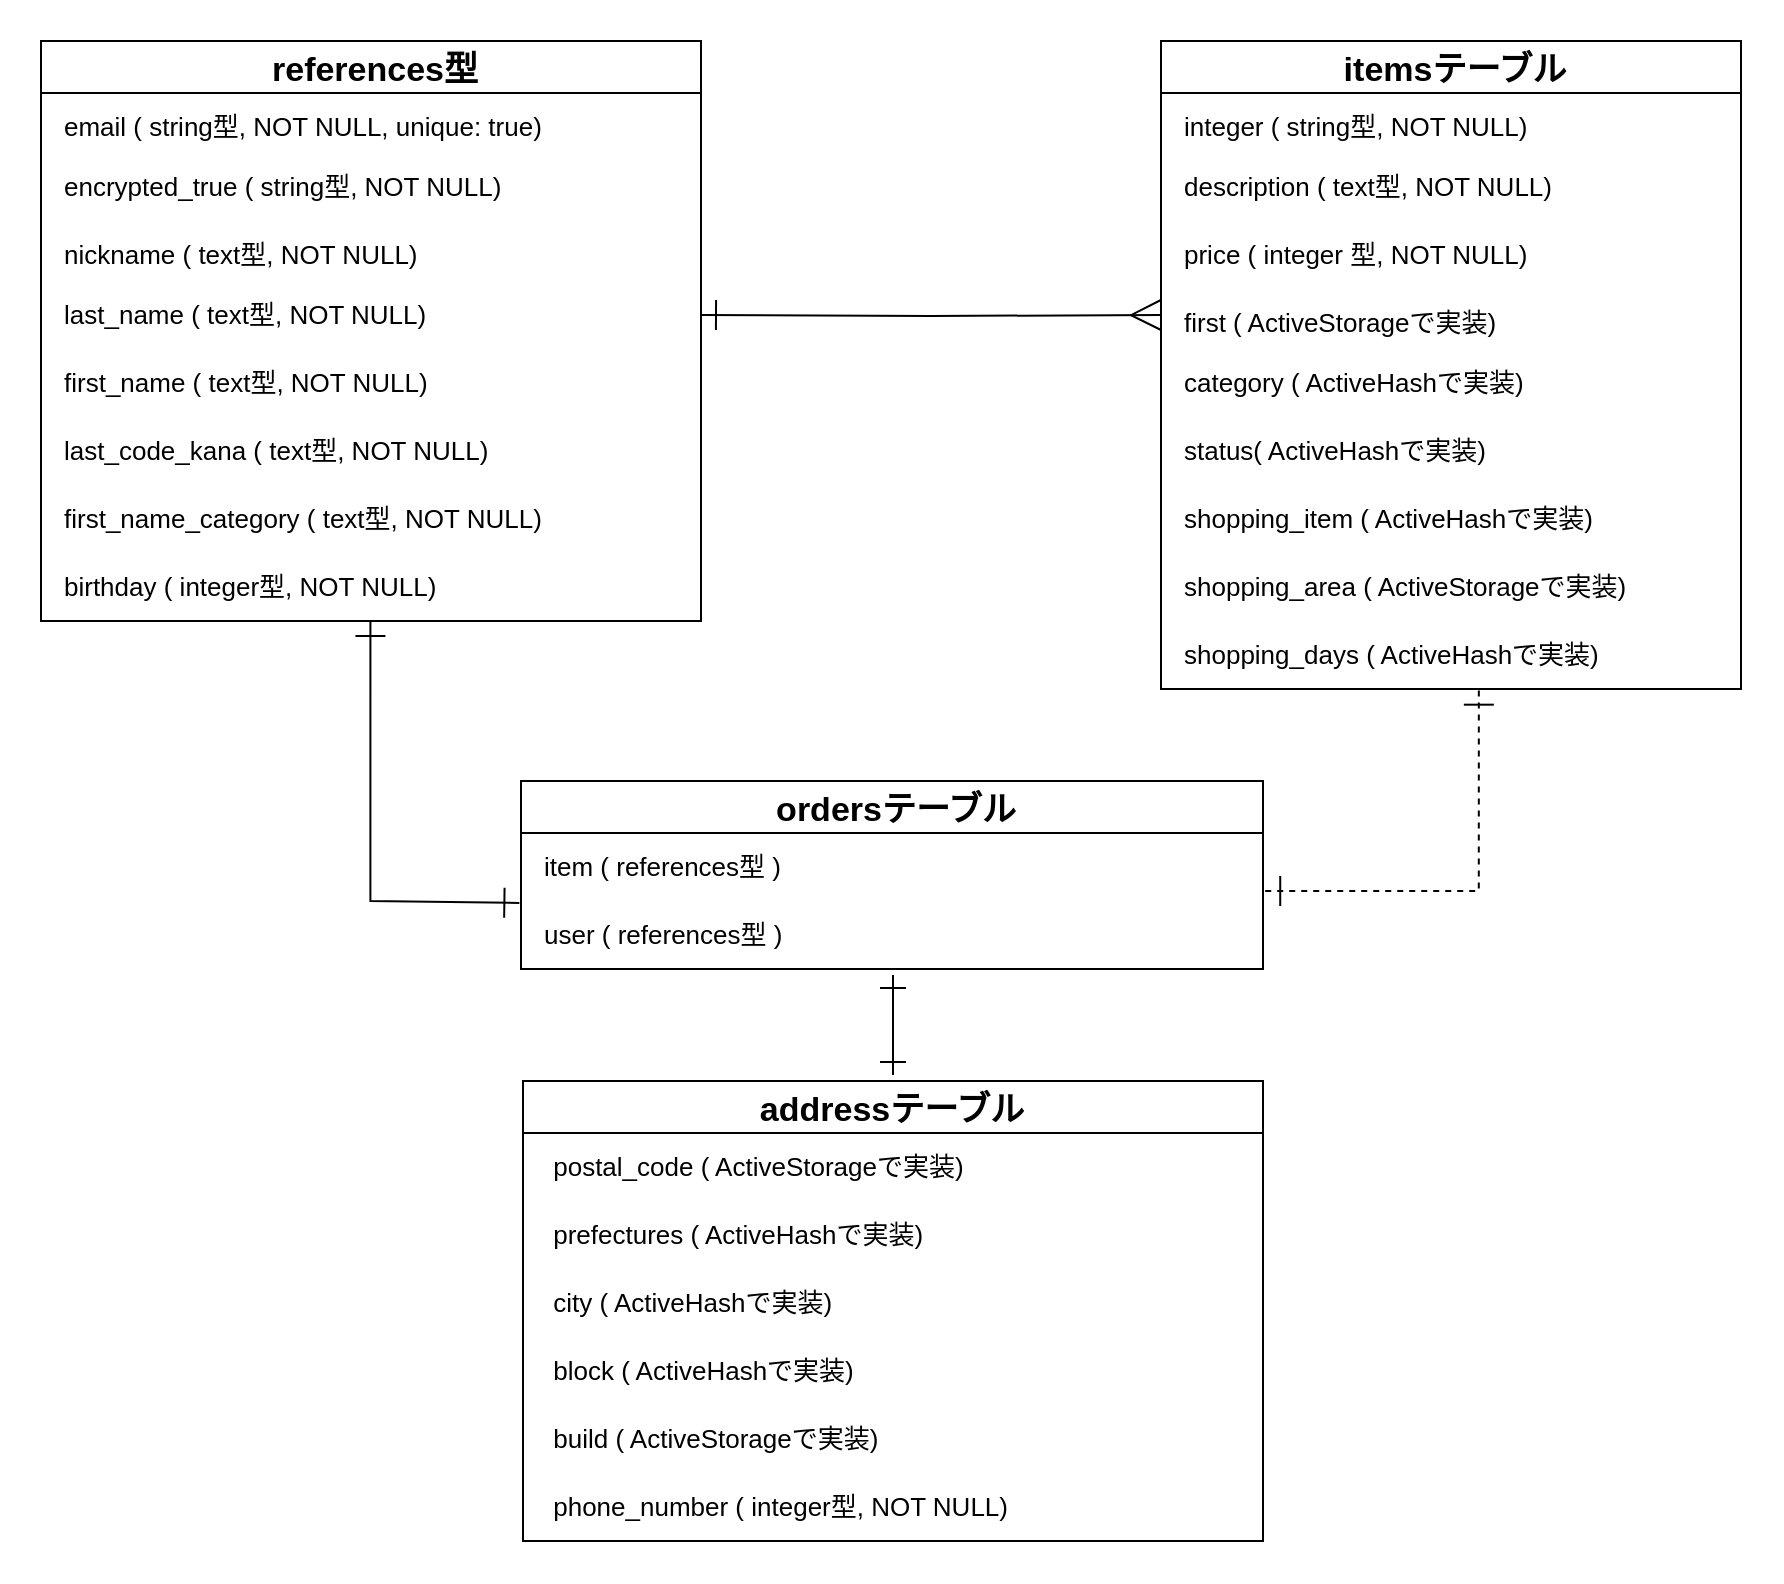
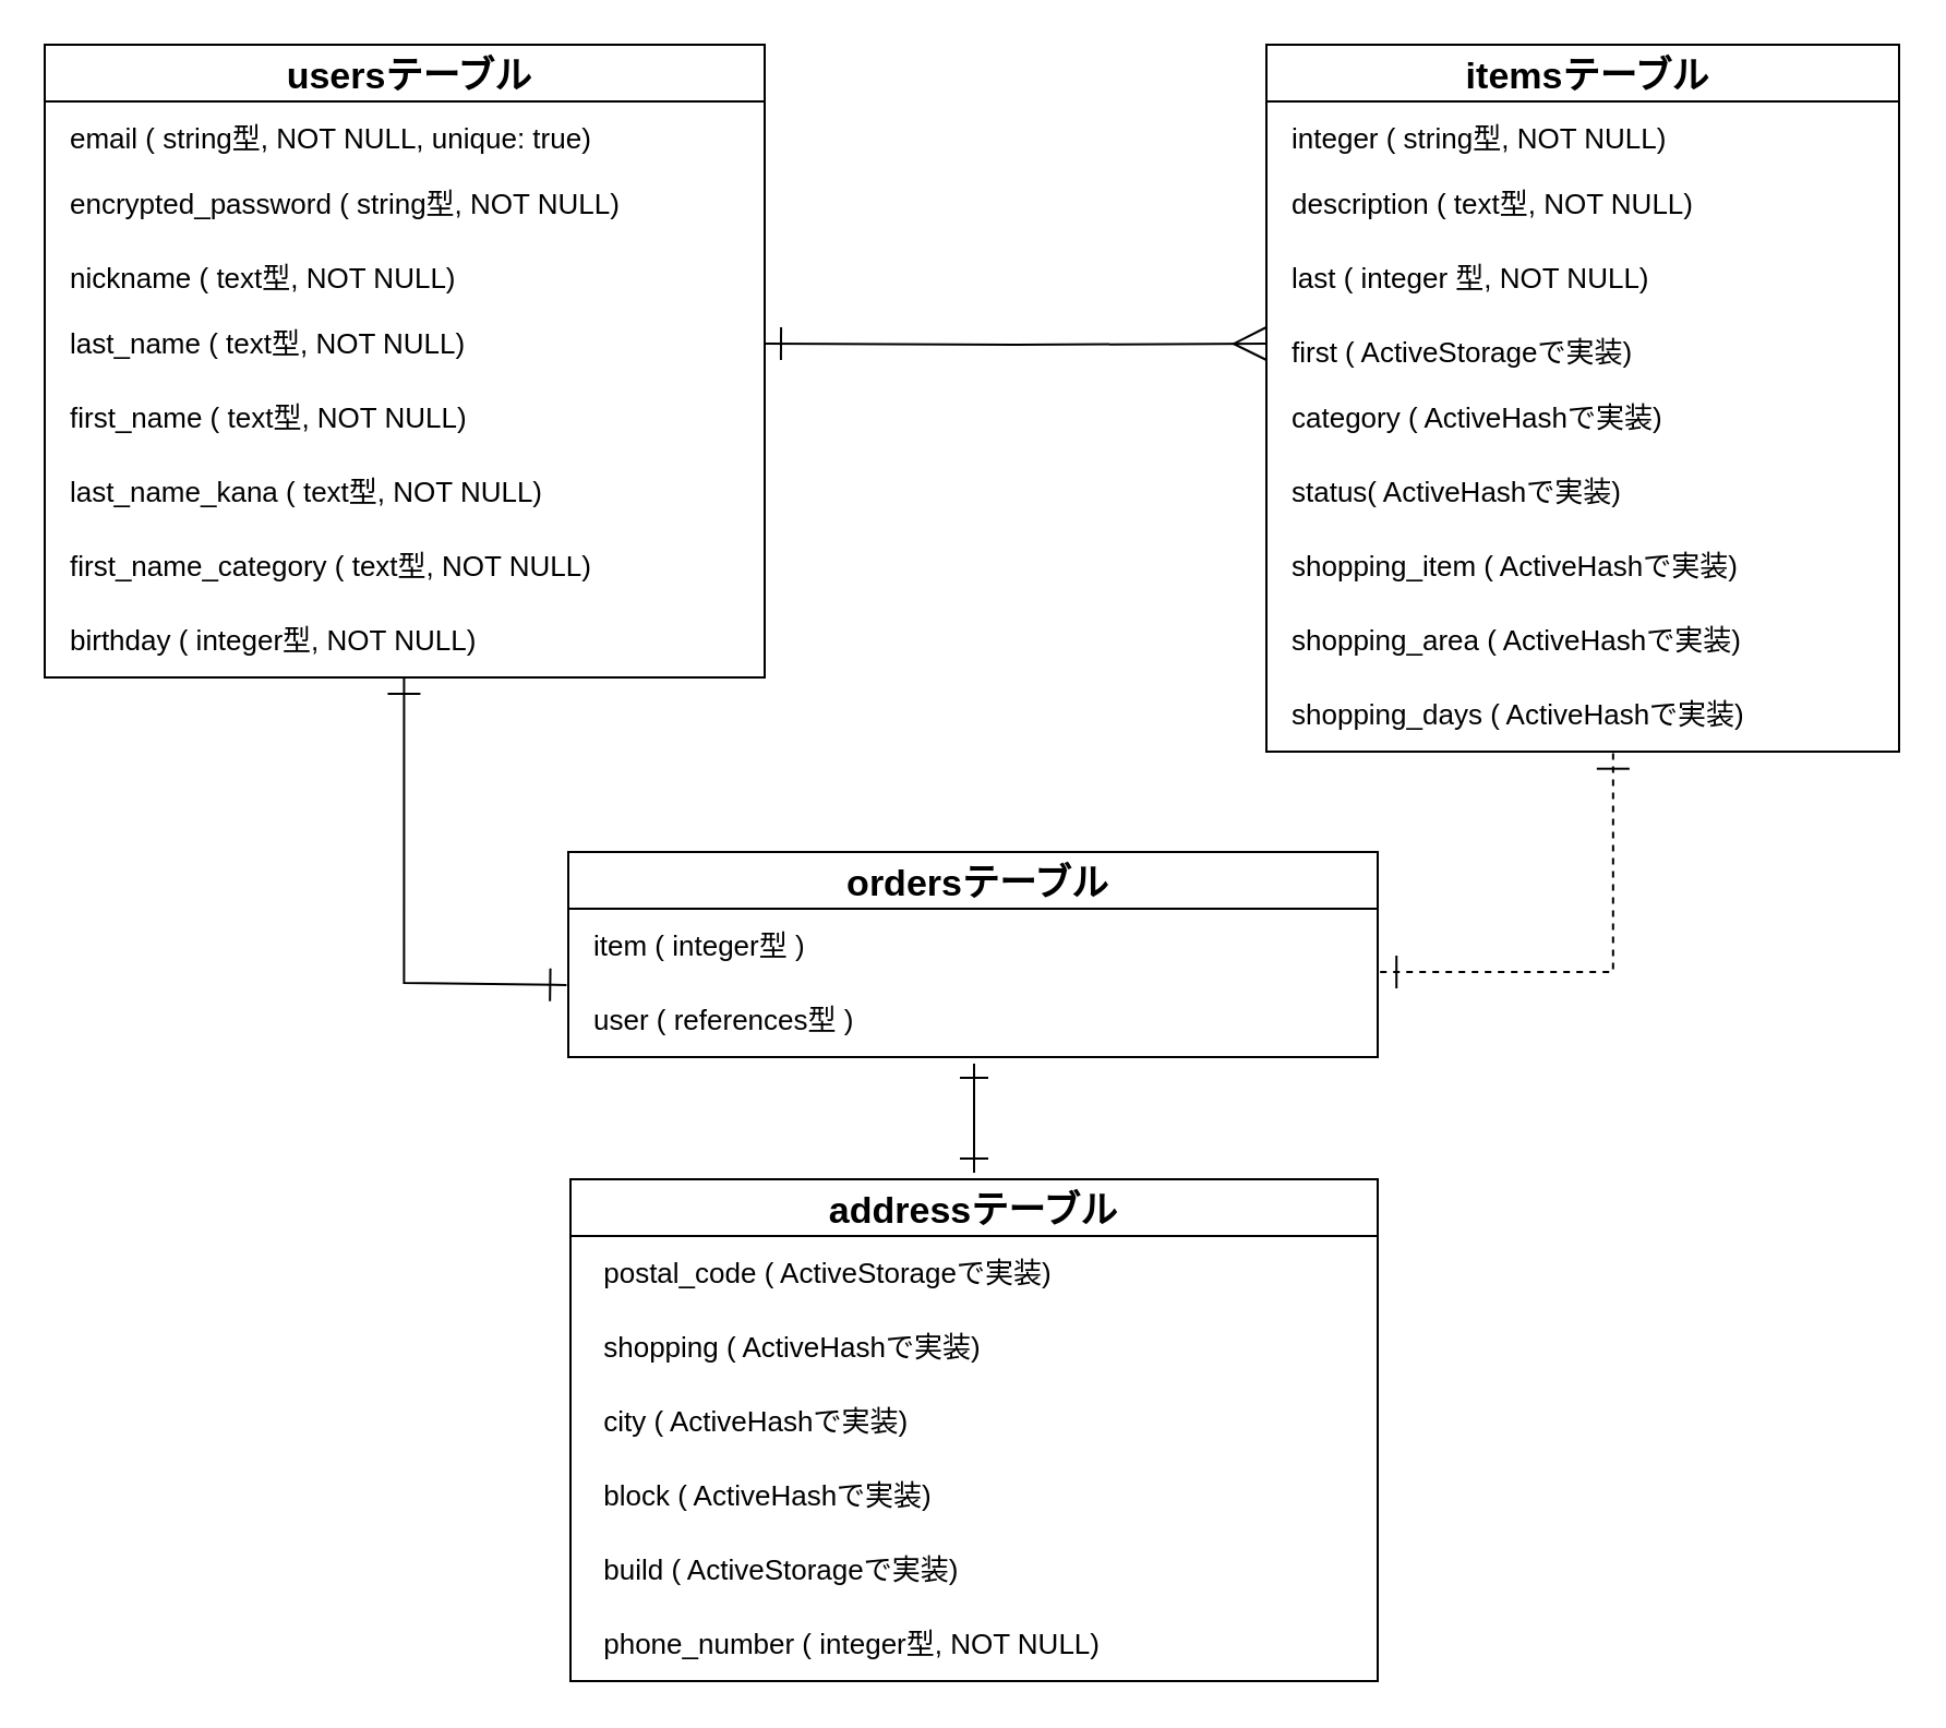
- <mxCell id="15" value="references型" style="swimlane;fontStyle=1;childLayout=stackLayout;horizontal=1;startSize=26;horizontalStack=0;resizeParent=1;resizeParentMax=0;resizeLast=0;collapsible=1;marginBottom=0;align=center;fontSize=17;spacing=15;spacingTop=0;spacingBottom=0;spacingRight=2;spacingLeft=7;" parent="1" vertex="1"><mxGeometry y="20" width="330" height="290" as="geometry" x="20" /></mxCell>
+ <mxCell id="15" value="usersテーブル" style="swimlane;fontStyle=1;childLayout=stackLayout;horizontal=1;startSize=26;horizontalStack=0;resizeParent=1;resizeParentMax=0;resizeLast=0;collapsible=1;marginBottom=0;align=center;fontSize=17;spacing=15;spacingTop=0;spacingBottom=0;spacingRight=2;spacingLeft=7;" parent="1" vertex="1"><mxGeometry y="20" width="330" height="290" as="geometry" x="20" /></mxCell>
- <mxCell id="17" value="encrypted_true ( string型, NOT NULL)" style="text;strokeColor=none;fillColor=none;spacingLeft=7;spacingRight=2;overflow=hidden;rotatable=0;points=[[0,0.5],[1,0.5]];portConstraint=eastwest;fontSize=13;spacing=5;" parent="15" vertex="1"><mxGeometry y="56" width="330" height="34" as="geometry" /></mxCell>
+ <mxCell id="17" value="encrypted_password ( string型, NOT NULL)" style="text;strokeColor=none;fillColor=none;spacingLeft=7;spacingRight=2;overflow=hidden;rotatable=0;points=[[0,0.5],[1,0.5]];portConstraint=eastwest;fontSize=13;spacing=5;" parent="15" vertex="1"><mxGeometry y="56" width="330" height="34" as="geometry" /></mxCell>
- <mxCell id="5" value="price ( integer 型, NOT NULL)" style="text;strokeColor=none;fillColor=none;spacingLeft=7;spacingRight=2;overflow=hidden;rotatable=0;points=[[0,0.5],[1,0.5]];portConstraint=eastwest;fontSize=13;spacing=5;" parent="2" vertex="1"><mxGeometry y="90" width="290" height="34" as="geometry" /></mxCell>
+ <mxCell id="5" value="last ( integer 型, NOT NULL)" style="text;strokeColor=none;fillColor=none;spacingLeft=7;spacingRight=2;overflow=hidden;rotatable=0;points=[[0,0.5],[1,0.5]];portConstraint=eastwest;fontSize=13;spacing=5;" parent="2" vertex="1"><mxGeometry y="90" width="290" height="34" as="geometry" /></mxCell>
- <mxCell id="21" value="last_code_kana ( text型, NOT NULL)" style="text;strokeColor=none;fillColor=none;spacingLeft=7;spacingRight=2;overflow=hidden;rotatable=0;points=[[0,0.5],[1,0.5]];portConstraint=eastwest;fontSize=13;spacing=5;" parent="15" vertex="1"><mxGeometry y="188" width="330" height="34" as="geometry" /></mxCell>
+ <mxCell id="21" value="last_name_kana ( text型, NOT NULL)" style="text;strokeColor=none;fillColor=none;spacingLeft=7;spacingRight=2;overflow=hidden;rotatable=0;points=[[0,0.5],[1,0.5]];portConstraint=eastwest;fontSize=13;spacing=5;" parent="15" vertex="1"><mxGeometry y="188" width="330" height="34" as="geometry" /></mxCell>
- <mxCell id="10" value="shopping_area ( ActiveStorageで実装)" style="text;strokeColor=none;fillColor=none;spacingLeft=7;spacingRight=2;overflow=hidden;rotatable=0;points=[[0,0.5],[1,0.5]];portConstraint=eastwest;fontSize=13;spacing=5;" parent="2" vertex="1"><mxGeometry y="256" width="290" height="34" as="geometry" /></mxCell>
+ <mxCell id="10" value="shopping_area ( ActiveHashで実装)" style="text;strokeColor=none;fillColor=none;spacingLeft=7;spacingRight=2;overflow=hidden;rotatable=0;points=[[0,0.5],[1,0.5]];portConstraint=eastwest;fontSize=13;spacing=5;" parent="2" vertex="1"><mxGeometry y="256" width="290" height="34" as="geometry" /></mxCell>
- <mxCell id="13" value="item ( references型 )" style="text;strokeColor=none;fillColor=none;spacingLeft=7;spacingRight=2;overflow=hidden;rotatable=0;points=[[0,0.5],[1,0.5]];portConstraint=eastwest;fontSize=13;spacing=5;" vertex="1" parent="12"><mxGeometry y="26" width="371" height="34" as="geometry" /></mxCell>
+ <mxCell id="13" value="item ( integer型 )" style="text;strokeColor=none;fillColor=none;spacingLeft=7;spacingRight=2;overflow=hidden;rotatable=0;points=[[0,0.5],[1,0.5]];portConstraint=eastwest;fontSize=13;spacing=5;" vertex="1" parent="12"><mxGeometry y="26" width="371" height="34" as="geometry" /></mxCell>
- <mxCell id="30" value=" prefectures ( ActiveHashで実装)" style="text;strokeColor=none;fillColor=none;spacingLeft=7;spacingRight=2;overflow=hidden;rotatable=0;points=[[0,0.5],[1,0.5]];portConstraint=eastwest;fontSize=13;spacing=5;" parent="28" vertex="1"><mxGeometry y="60" width="370" height="34" as="geometry" /></mxCell>
+ <mxCell id="30" value=" shopping ( ActiveHashで実装)" style="text;strokeColor=none;fillColor=none;spacingLeft=7;spacingRight=2;overflow=hidden;rotatable=0;points=[[0,0.5],[1,0.5]];portConstraint=eastwest;fontSize=13;spacing=5;" parent="28" vertex="1"><mxGeometry y="60" width="370" height="34" as="geometry" /></mxCell>
